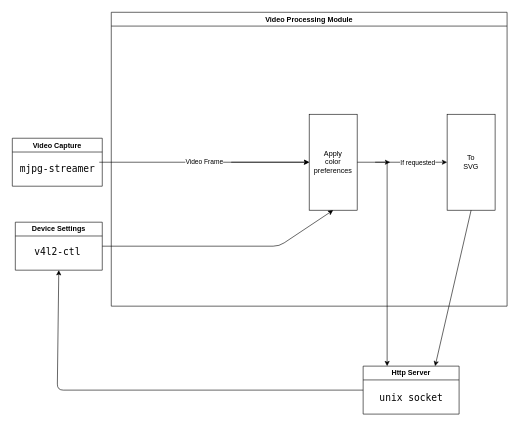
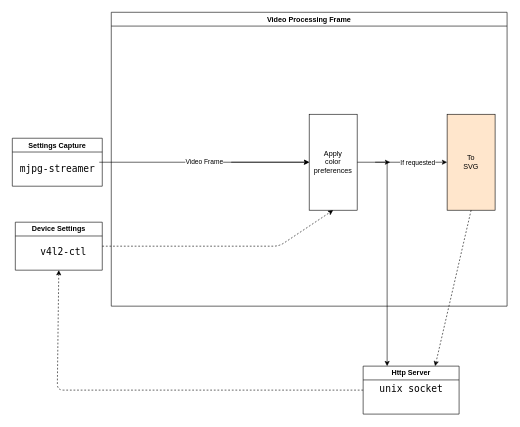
- <mxCell id="9" value="Video Processing Module" style="swimlane;whiteSpace=wrap;html=1;comic=0;fontColor=#000000;" parent="1" vertex="1"><mxGeometry x="185" y="20" width="660" height="490" as="geometry" /></mxCell>
+ <mxCell id="9" value="Video Processing Frame" style="swimlane;whiteSpace=wrap;html=1;comic=0;fontColor=#000000;" parent="1" vertex="1"><mxGeometry x="185" y="20" width="660" height="490" as="geometry" /></mxCell>
- <mxCell id="11" value="Video Capture" style="swimlane;whiteSpace=wrap;html=1;comic=0;fontColor=#000000;" parent="1" vertex="1"><mxGeometry x="20" y="230" width="150" height="80" as="geometry" /></mxCell>
+ <mxCell id="11" value="Settings Capture" style="swimlane;whiteSpace=wrap;html=1;comic=0;fontColor=#000000;" parent="1" vertex="1"><mxGeometry x="20" y="230" width="150" height="80" as="geometry" /></mxCell>
- <mxCell id="10" value="To&lt;br&gt;SVG" style="rounded=0;whiteSpace=wrap;html=1;comic=0;fontColor=#000000;" parent="9" vertex="1"><mxGeometry x="560" y="170" width="80" height="160" as="geometry" /></mxCell>
+ <mxCell id="10" value="To&lt;br&gt;SVG" style="rounded=0;whiteSpace=wrap;html=1;comic=0;fontColor=#000000;fillColor=#ffe6cc;" parent="9" vertex="1"><mxGeometry x="560" y="170" width="80" height="160" as="geometry" /></mxCell>
- <mxCell id="13" style="edgeStyle=none;html=1;exitX=1;exitY=0.5;exitDx=0;exitDy=0;entryX=0.5;entryY=1;entryDx=0;entryDy=0;fontColor=#000000;" parent="1" source="14" target="8" edge="1"><mxGeometry relative="1" as="geometry"><Array as="points"><mxPoint x="465" y="410" /></Array></mxGeometry></mxCell>
+ <mxCell id="13" style="edgeStyle=none;html=1;exitX=1;exitY=0.5;exitDx=0;exitDy=0;entryX=0.5;entryY=1;entryDx=0;entryDy=0;fontColor=#000000;dashed=1;" parent="1" source="14" target="8" edge="1"><mxGeometry relative="1" as="geometry"><Array as="points"><mxPoint x="465" y="410" /></Array></mxGeometry></mxCell>
- <mxCell id="15" value="&lt;div style=&quot;font-family: &amp;quot;MesloLGS NF&amp;quot;, &amp;quot;Droid Sans Mono&amp;quot;, &amp;quot;monospace&amp;quot;, monospace; font-size: 16px; line-height: 22px;&quot;&gt;&lt;div style=&quot;line-height: 22px;&quot;&gt;v4l2-ctl&lt;/div&gt;&lt;/div&gt;" style="text;html=1;align=center;verticalAlign=middle;resizable=0;points=[];autosize=1;strokeColor=none;fillColor=none;fontColor=#000000;" vertex="1" parent="14"><mxGeometry x="20" y="30" width="100" height="40" as="geometry" /></mxCell>
+ <mxCell id="15" value="&lt;div style=&quot;font-family: &amp;quot;MesloLGS NF&amp;quot;, &amp;quot;Droid Sans Mono&amp;quot;, &amp;quot;monospace&amp;quot;, monospace; font-size: 16px; line-height: 22px;&quot;&gt;&lt;div style=&quot;line-height: 22px;&quot;&gt;v4l2-ctl&lt;/div&gt;&lt;/div&gt;" style="text;html=1;align=center;verticalAlign=middle;resizable=0;points=[];autosize=1;strokeColor=none;fillColor=none;fontColor=#000000;" vertex="1" parent="14"><mxGeometry x="30" y="30" width="100" height="40" as="geometry" /></mxCell>
- <mxCell id="19" style="edgeStyle=none;html=1;exitX=0.5;exitY=1;exitDx=0;exitDy=0;entryX=0.75;entryY=0;entryDx=0;entryDy=0;fontColor=#000000;" parent="1" source="10" target="17" edge="1"><mxGeometry relative="1" as="geometry"><mxPoint x="835" y="170" as="targetPoint" /></mxGeometry></mxCell>
+ <mxCell id="19" style="edgeStyle=none;html=1;exitX=0.5;exitY=1;exitDx=0;exitDy=0;entryX=0.75;entryY=0;entryDx=0;entryDy=0;fontColor=#000000;dashed=1;" parent="1" source="10" target="17" edge="1"><mxGeometry relative="1" as="geometry"><mxPoint x="835" y="170" as="targetPoint" /></mxGeometry></mxCell>
- <mxCell id="16" style="edgeStyle=none;html=1;exitX=0;exitY=0.5;exitDx=0;exitDy=0;entryX=0.5;entryY=1;entryDx=0;entryDy=0;fontColor=#000000;" parent="1" source="17" target="14" edge="1"><mxGeometry relative="1" as="geometry"><Array as="points"><mxPoint x="95" y="650" /></Array></mxGeometry></mxCell>
+ <mxCell id="16" style="edgeStyle=none;html=1;exitX=0;exitY=0.5;exitDx=0;exitDy=0;entryX=0.5;entryY=1;entryDx=0;entryDy=0;fontColor=#000000;dashed=1;" parent="1" source="17" target="14" edge="1"><mxGeometry relative="1" as="geometry"><Array as="points"><mxPoint x="95" y="650" /></Array></mxGeometry></mxCell>
- <mxCell id="18" value="&lt;div style=&quot;font-family: &amp;quot;MesloLGS NF&amp;quot;, &amp;quot;Droid Sans Mono&amp;quot;, &amp;quot;monospace&amp;quot;, monospace; font-size: 16px; line-height: 22px;&quot;&gt;&lt;div style=&quot;line-height: 22px;&quot;&gt;&lt;div style=&quot;line-height: 22px;&quot;&gt;unix socket&lt;/div&gt;&lt;/div&gt;&lt;/div&gt;" style="text;html=1;align=center;verticalAlign=middle;resizable=0;points=[];autosize=1;strokeColor=none;fillColor=none;fontColor=#000000;" parent="17" vertex="1"><mxGeometry x="15" y="33" width="130" height="40" as="geometry" /></mxCell>
+ <mxCell id="18" value="&lt;div style=&quot;font-family: &amp;quot;MesloLGS NF&amp;quot;, &amp;quot;Droid Sans Mono&amp;quot;, &amp;quot;monospace&amp;quot;, monospace; font-size: 16px; line-height: 22px;&quot;&gt;&lt;div style=&quot;line-height: 22px;&quot;&gt;&lt;div style=&quot;line-height: 22px;&quot;&gt;unix socket&lt;/div&gt;&lt;/div&gt;&lt;/div&gt;" style="text;html=1;align=center;verticalAlign=middle;resizable=0;points=[];autosize=1;strokeColor=none;fillColor=none;fontColor=#000000;" parent="17" vertex="1"><mxGeometry x="15" y="18" width="130" height="40" as="geometry" /></mxCell>
